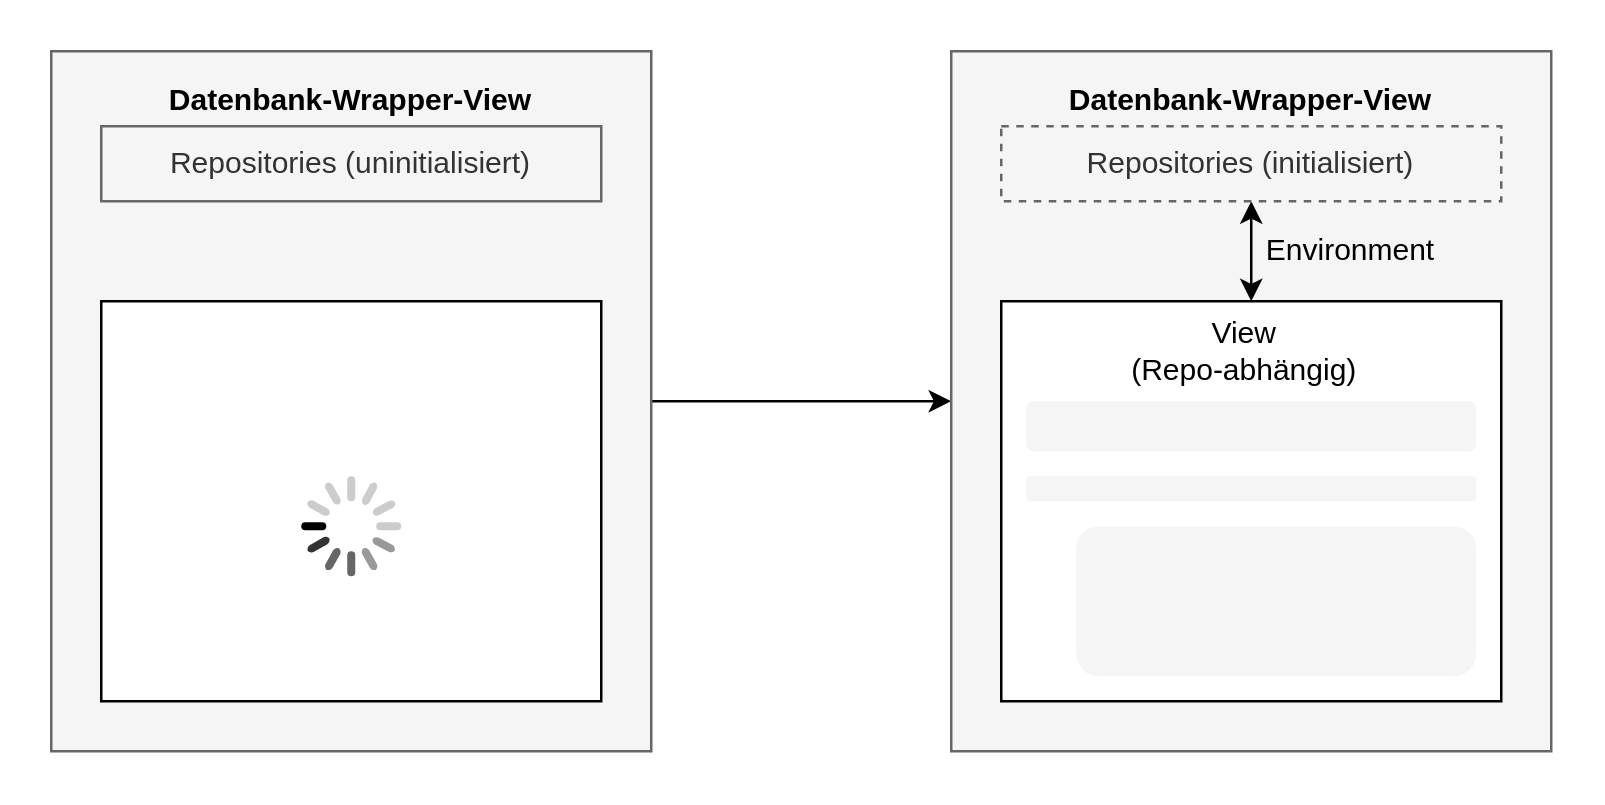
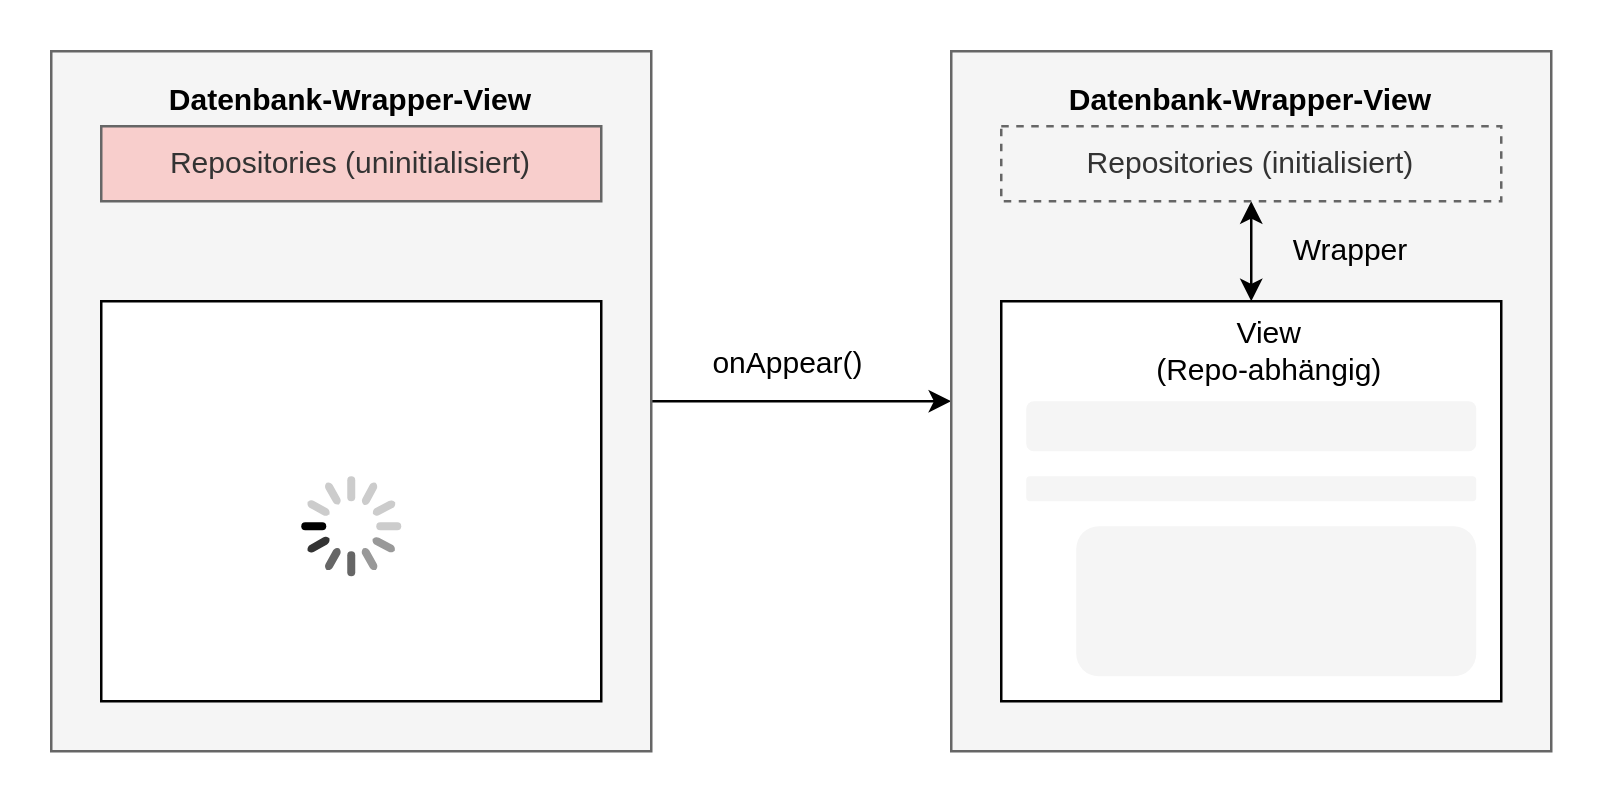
- <mxCell id="11" value="Repositories (uninitialisiert)" style="rounded=0;whiteSpace=wrap;html=1;fillColor=#f5f5f5;strokeColor=#666666;fontColor=#333333;" vertex="1" parent="1"><mxGeometry x="40" y="50" width="200" height="30" as="geometry" /></mxCell>
+ <mxCell id="11" value="Repositories (uninitialisiert)" style="rounded=0;whiteSpace=wrap;html=1;fillColor=#f8cecc;strokeColor=#666666;fontColor=#333333;" vertex="1" parent="1"><mxGeometry x="40" y="50" width="200" height="30" as="geometry" /></mxCell>
- <mxCell id="18" value="Environment" style="text;html=1;strokeColor=none;fillColor=none;align=center;verticalAlign=middle;whiteSpace=wrap;rounded=0;" vertex="1" parent="1"><mxGeometry x="520" y="90" width="40" height="20" as="geometry" /></mxCell>
+ <mxCell id="18" value="Wrapper" style="text;html=1;strokeColor=none;fillColor=none;align=center;verticalAlign=middle;whiteSpace=wrap;rounded=0;" vertex="1" parent="1"><mxGeometry x="520" y="90" width="40" height="20" as="geometry" /></mxCell>
- <mxCell id="17" value="View&lt;br&gt;(Repo-abhängig)" style="text;html=1;strokeColor=none;fillColor=none;align=center;verticalAlign=middle;whiteSpace=wrap;rounded=0;" vertex="1" parent="1"><mxGeometry x="425" y="130" width="145" height="20" as="geometry" /></mxCell>
+ <mxCell id="17" value="View&lt;br&gt;(Repo-abhängig)" style="text;html=1;strokeColor=none;fillColor=none;align=center;verticalAlign=middle;whiteSpace=wrap;rounded=0;" vertex="1" parent="1"><mxGeometry x="435" y="130" width="145" height="20" as="geometry" /></mxCell>
+ <mxCell id="16" value="onAppear()" style="text;html=1;strokeColor=none;fillColor=none;align=center;verticalAlign=middle;whiteSpace=wrap;rounded=0;" vertex="1" parent="1"><mxGeometry x="280" y="137.5" width="70" height="15" as="geometry" /></mxCell>
